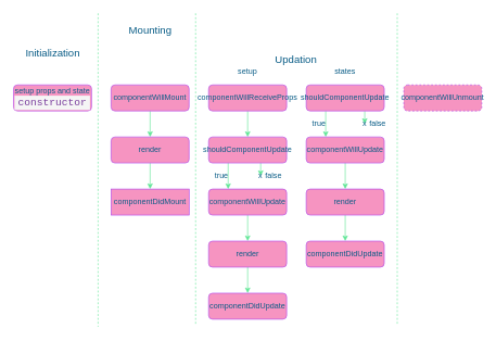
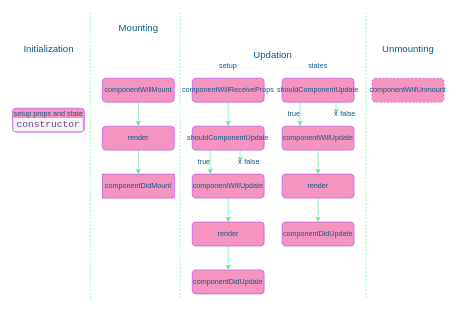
+ <mxCell id="35" value="&lt;font style=&quot;font-size: 16px&quot;&gt;Unmounting&lt;/font&gt;" style="text;html=1;align=center;verticalAlign=middle;resizable=0;points=[];autosize=1;fontColor=#095C86;" parent="1" vertex="1"><mxGeometry x="630" y="70" width="100" height="20" as="geometry" /></mxCell>
- <mxCell id="3" value="setup props and state&lt;br&gt;&lt;div style=&quot;color: rgb(51 , 51 , 51) ; background-color: rgb(245 , 245 , 245) ; font-family: &amp;#34;consolas&amp;#34; , &amp;#34;courier new&amp;#34; , monospace ; font-size: 16px ; line-height: 22px&quot;&gt;&lt;span style=&quot;color: #7a3e9d&quot;&gt;constructor&lt;/span&gt;&lt;/div&gt;" style="rounded=1;whiteSpace=wrap;html=1;fillColor=#F694C1;strokeColor=#AF45ED;fontColor=#095C86;" parent="1" vertex="1"><mxGeometry x="20" y="130" width="120" height="40" as="geometry" /></mxCell>
+ <mxCell id="3" value="setup props and state&lt;br&gt;&lt;div style=&quot;color: rgb(51 , 51 , 51) ; background-color: rgb(245 , 245 , 245) ; font-family: &amp;#34;consolas&amp;#34; , &amp;#34;courier new&amp;#34; , monospace ; font-size: 16px ; line-height: 22px&quot;&gt;&lt;span style=&quot;color: #7a3e9d&quot;&gt;constructor&lt;/span&gt;&lt;/div&gt;" style="rounded=1;whiteSpace=wrap;html=1;fillColor=#F694C1;strokeColor=#AF45ED;fontColor=#095C86;" parent="1" vertex="1"><mxGeometry x="20" y="180" width="120" height="40" as="geometry" /></mxCell>
